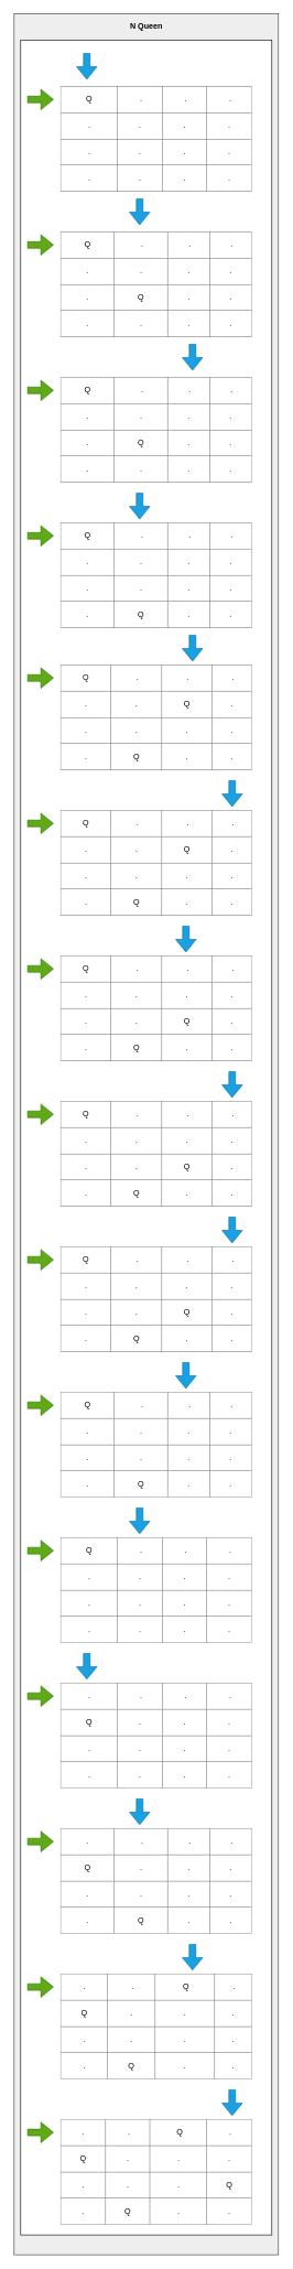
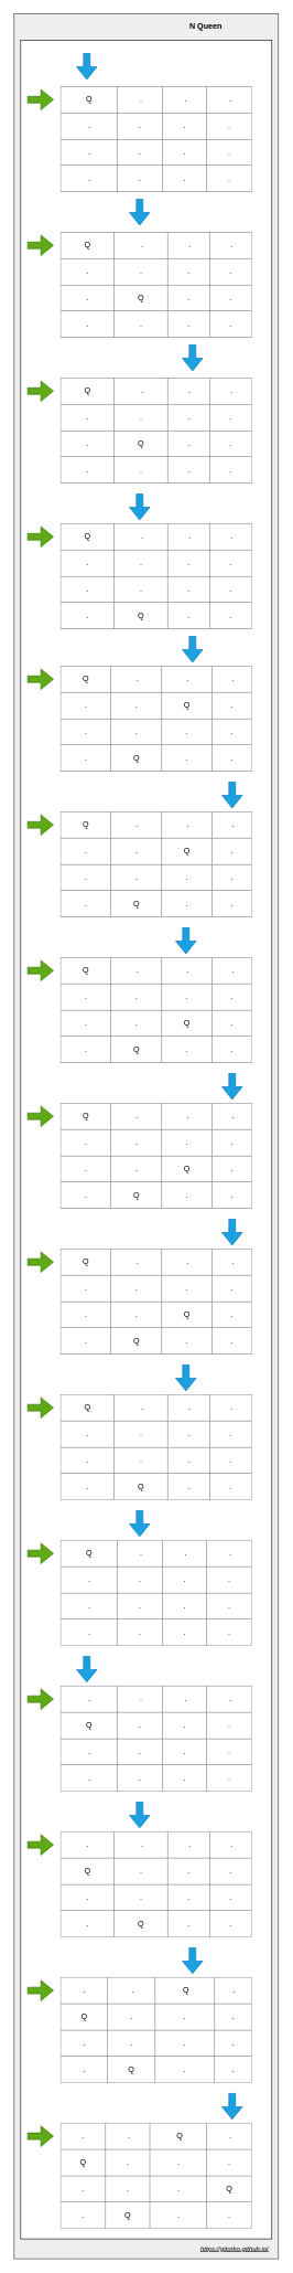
- <mxCell id="5" value="N Queen" style="text;html=1;strokeColor=none;fillColor=none;align=center;verticalAlign=middle;whiteSpace=wrap;rounded=0;fontStyle=1" parent="1" vertex="1"><mxGeometry x="175.67" y="30" width="90" height="20" as="geometry" /></mxCell>
+ <mxCell id="5" value="N Queen" style="text;html=1;strokeColor=none;fillColor=none;align=center;verticalAlign=middle;whiteSpace=wrap;rounded=0;fontStyle=1" parent="1" vertex="1"><mxGeometry x="265.67" y="30" width="90" height="20" as="geometry" /></mxCell>
+ <mxCell id="6" value="&lt;font style=&quot;font-size: 10px&quot;&gt;&lt;i&gt;&lt;u&gt;https://gitorko.github.io/&lt;/u&gt;&lt;/i&gt;&lt;/font&gt;" style="text;html=1;" parent="1" vertex="1"><mxGeometry x="300.67" y="3380" width="110" height="30" as="geometry" /></mxCell>
